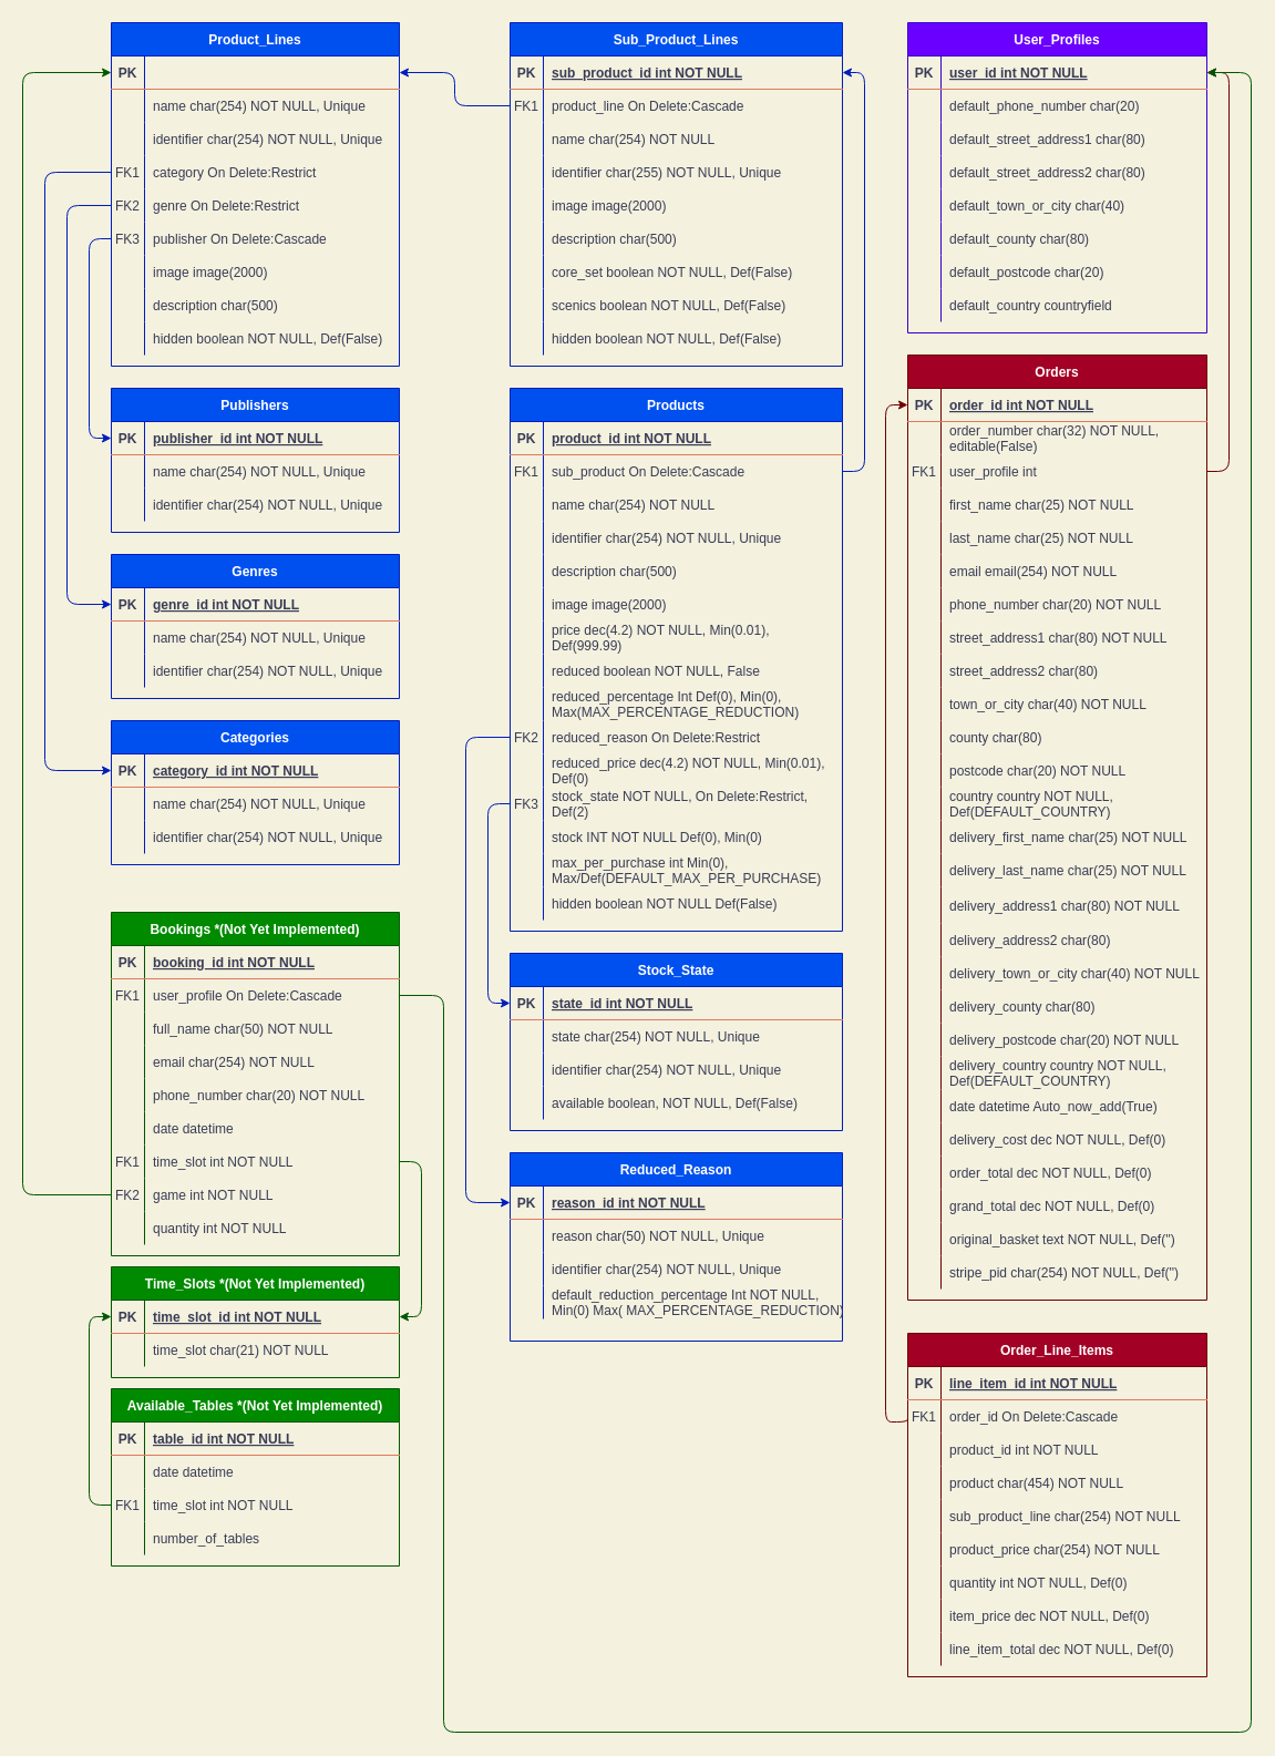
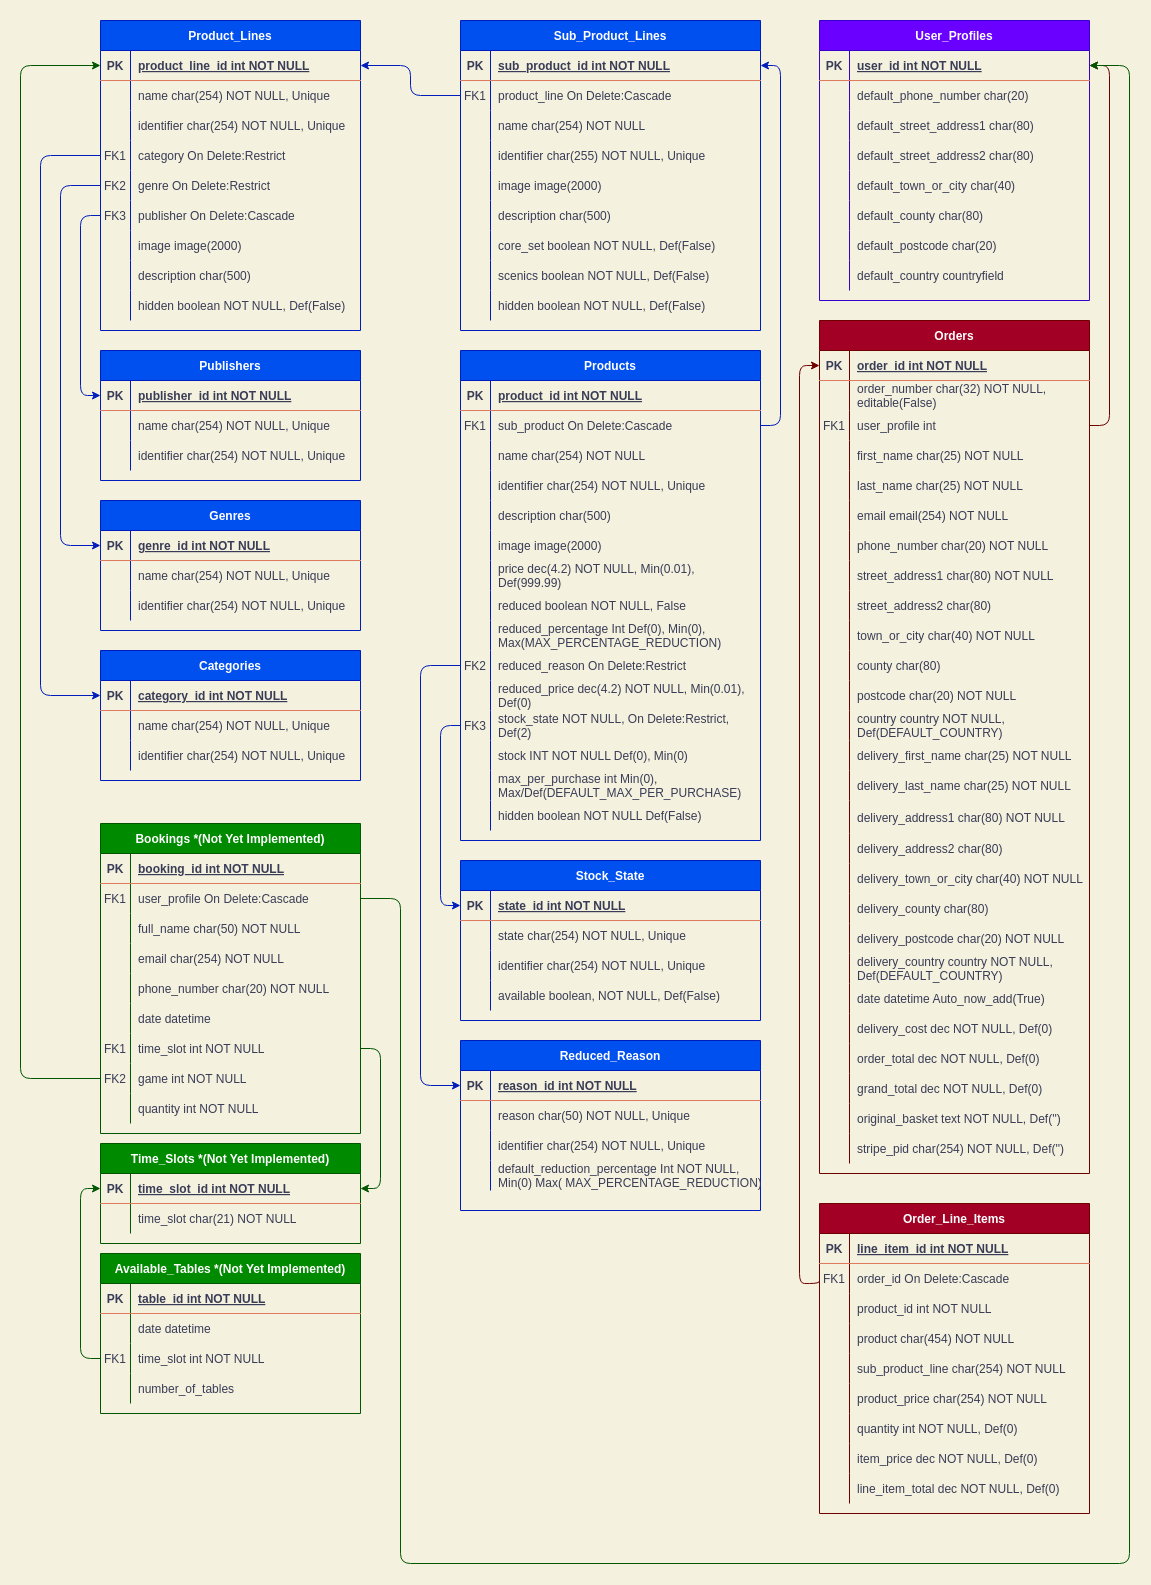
+ <mxCell id="25" value="product_line_id int NOT NULL " style="shape=partialRectangle;overflow=hidden;connectable=0;fillColor=none;top=0;left=0;bottom=0;right=0;align=left;spacingLeft=6;fontStyle=5;strokeColor=#E07A5F;fontColor=#393C56;" parent="23" vertex="1"><mxGeometry x="30" width="230" height="30" as="geometry" /></mxCell>
